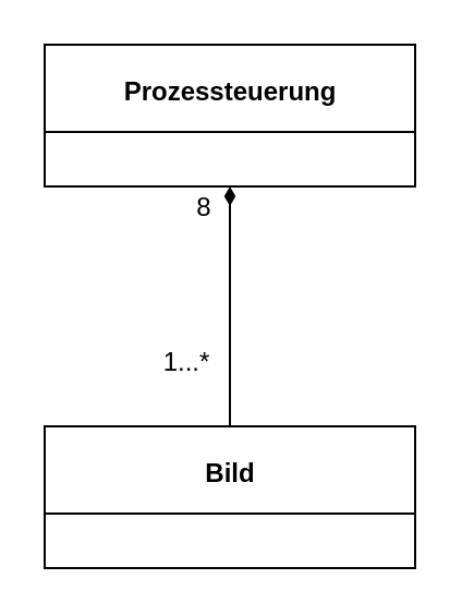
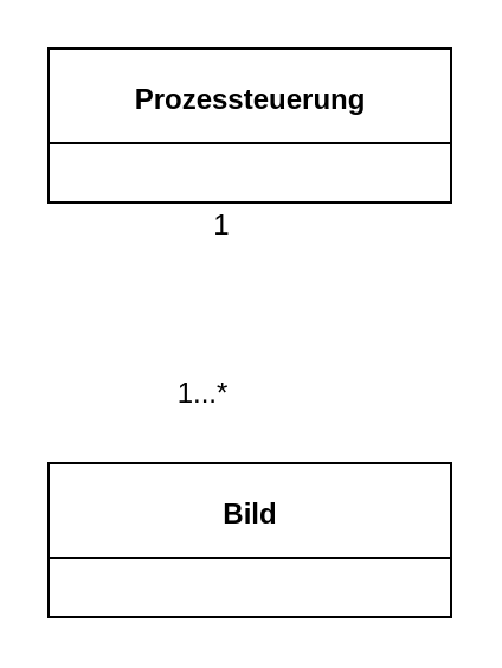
- <mxCell id="5" value="8" style="text;html=1;align=center;verticalAlign=middle;resizable=0;points=[];autosize=1;strokeColor=none;" parent="1" vertex="1"><mxGeometry x="83" y="85" width="20" height="20" as="geometry" /></mxCell>
+ <mxCell id="5" value="1" style="text;html=1;align=center;verticalAlign=middle;resizable=0;points=[];autosize=1;strokeColor=none;" parent="1" vertex="1"><mxGeometry x="83" y="85" width="20" height="20" as="geometry" /></mxCell>
- <mxCell id="2" style="rounded=0;orthogonalLoop=1;jettySize=auto;html=1;endArrow=none;endFill=0;startArrow=diamondThin;startFill=1;strokeWidth=1;" parent="1" source="3" target="4" edge="1"><mxGeometry relative="1" as="geometry" /></mxCell>
